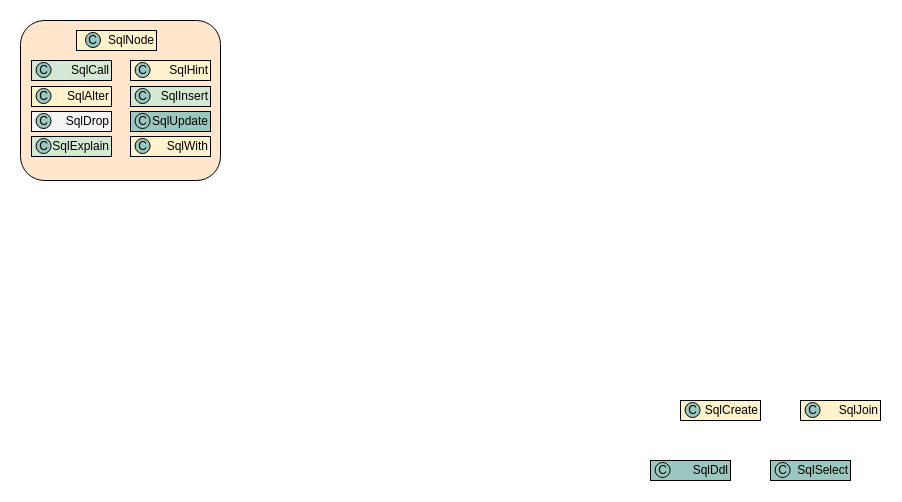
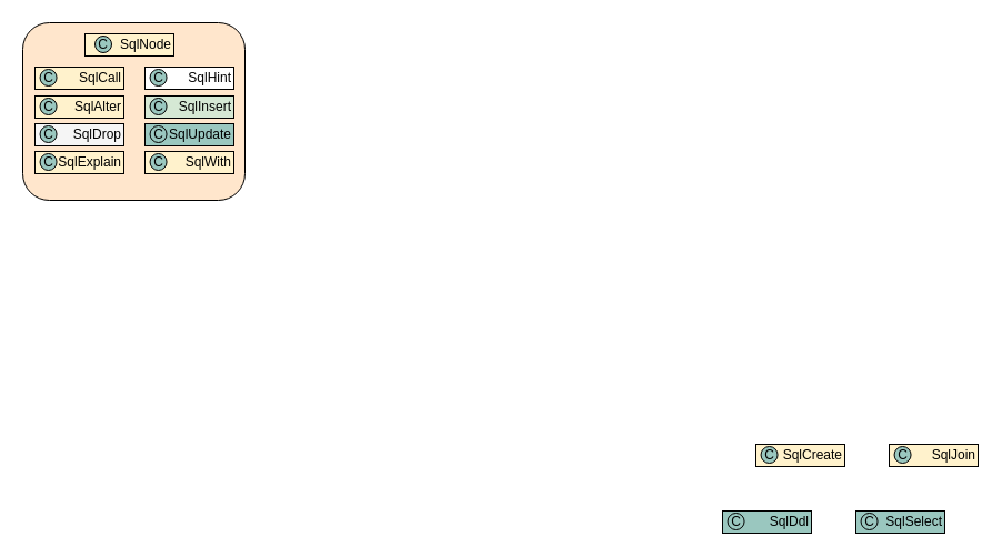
- <mxCell id="4" value="SqlCall" style="rounded=0;whiteSpace=wrap;html=1;fillColor=#d5e8d4;align=right;" vertex="1" parent="3"><mxGeometry width="80" height="20" as="geometry" /></mxCell>
+ <mxCell id="4" value="SqlCall" style="rounded=0;whiteSpace=wrap;html=1;fillColor=#FFF2CC;align=right;" vertex="1" parent="3"><mxGeometry width="80" height="20" as="geometry" /></mxCell>
- <mxCell id="22" value="SqlHint" style="rounded=0;whiteSpace=wrap;html=1;fillColor=#FFF2CC;align=right;" vertex="1" parent="21"><mxGeometry width="80" height="20" as="geometry" /></mxCell>
+ <mxCell id="22" value="SqlHint" style="rounded=0;whiteSpace=wrap;html=1;fillColor=#ffffff;align=right;" vertex="1" parent="21"><mxGeometry width="80" height="20" as="geometry" /></mxCell>
- <mxCell id="16" value="SqlExplain" style="rounded=0;whiteSpace=wrap;html=1;fillColor=#d5e8d4;align=right;" vertex="1" parent="15"><mxGeometry width="80" height="20" as="geometry" /></mxCell>
+ <mxCell id="16" value="SqlExplain" style="rounded=0;whiteSpace=wrap;html=1;fillColor=#FFF2CC;align=right;" vertex="1" parent="15"><mxGeometry width="80" height="20" as="geometry" /></mxCell>
